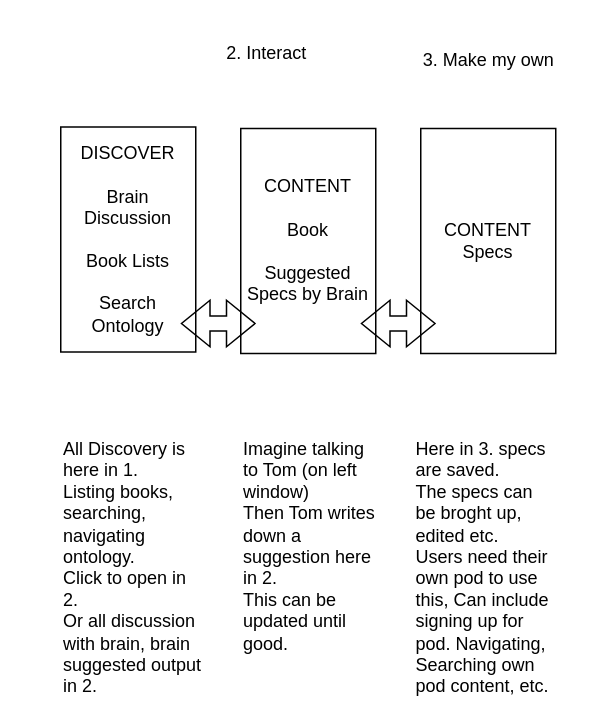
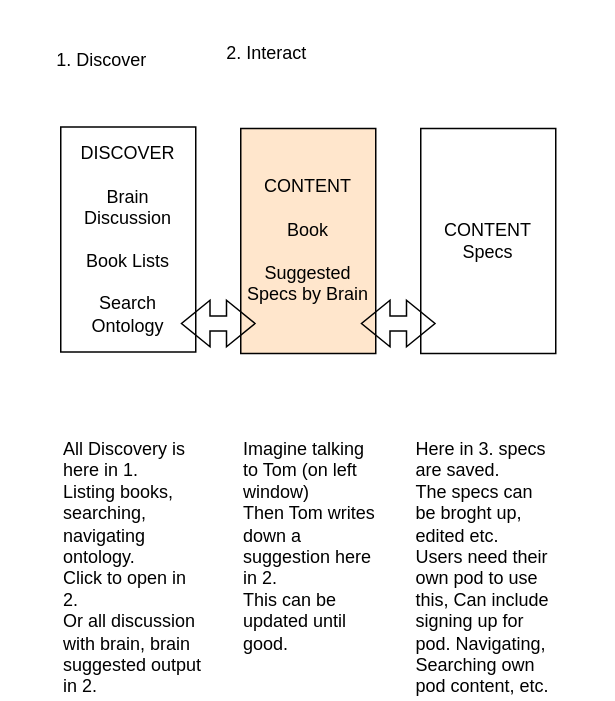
+ <mxCell id="7" value="1. Discover" style="text;strokeColor=none;align=center;fillColor=none;html=1;verticalAlign=middle;whiteSpace=wrap;rounded=0;" vertex="1" parent="1"><mxGeometry x="20" y="25" width="95" height="30" as="geometry" /></mxCell>
- <mxCell id="9" value="3. Make my own" style="text;strokeColor=none;align=center;fillColor=none;html=1;verticalAlign=middle;whiteSpace=wrap;rounded=0;" vertex="1" parent="1"><mxGeometry x="262.5" y="25" width="125" height="30" as="geometry" /></mxCell>
- <mxCell id="3" value="CONTENT&lt;div&gt;&lt;br&gt;&lt;/div&gt;&lt;div&gt;Book&lt;/div&gt;&lt;div&gt;&lt;br&gt;&lt;/div&gt;&lt;div&gt;Suggested Specs by Brain&lt;/div&gt;" style="rounded=0;whiteSpace=wrap;html=1;" vertex="1" parent="1"><mxGeometry x="160" y="85" width="90" height="150" as="geometry" /></mxCell>
+ <mxCell id="3" value="CONTENT&lt;div&gt;&lt;br&gt;&lt;/div&gt;&lt;div&gt;Book&lt;/div&gt;&lt;div&gt;&lt;br&gt;&lt;/div&gt;&lt;div&gt;Suggested Specs by Brain&lt;/div&gt;" style="rounded=0;whiteSpace=wrap;html=1;fillColor=#ffe6cc;" vertex="1" parent="1"><mxGeometry x="160" y="85" width="90" height="150" as="geometry" /></mxCell>
